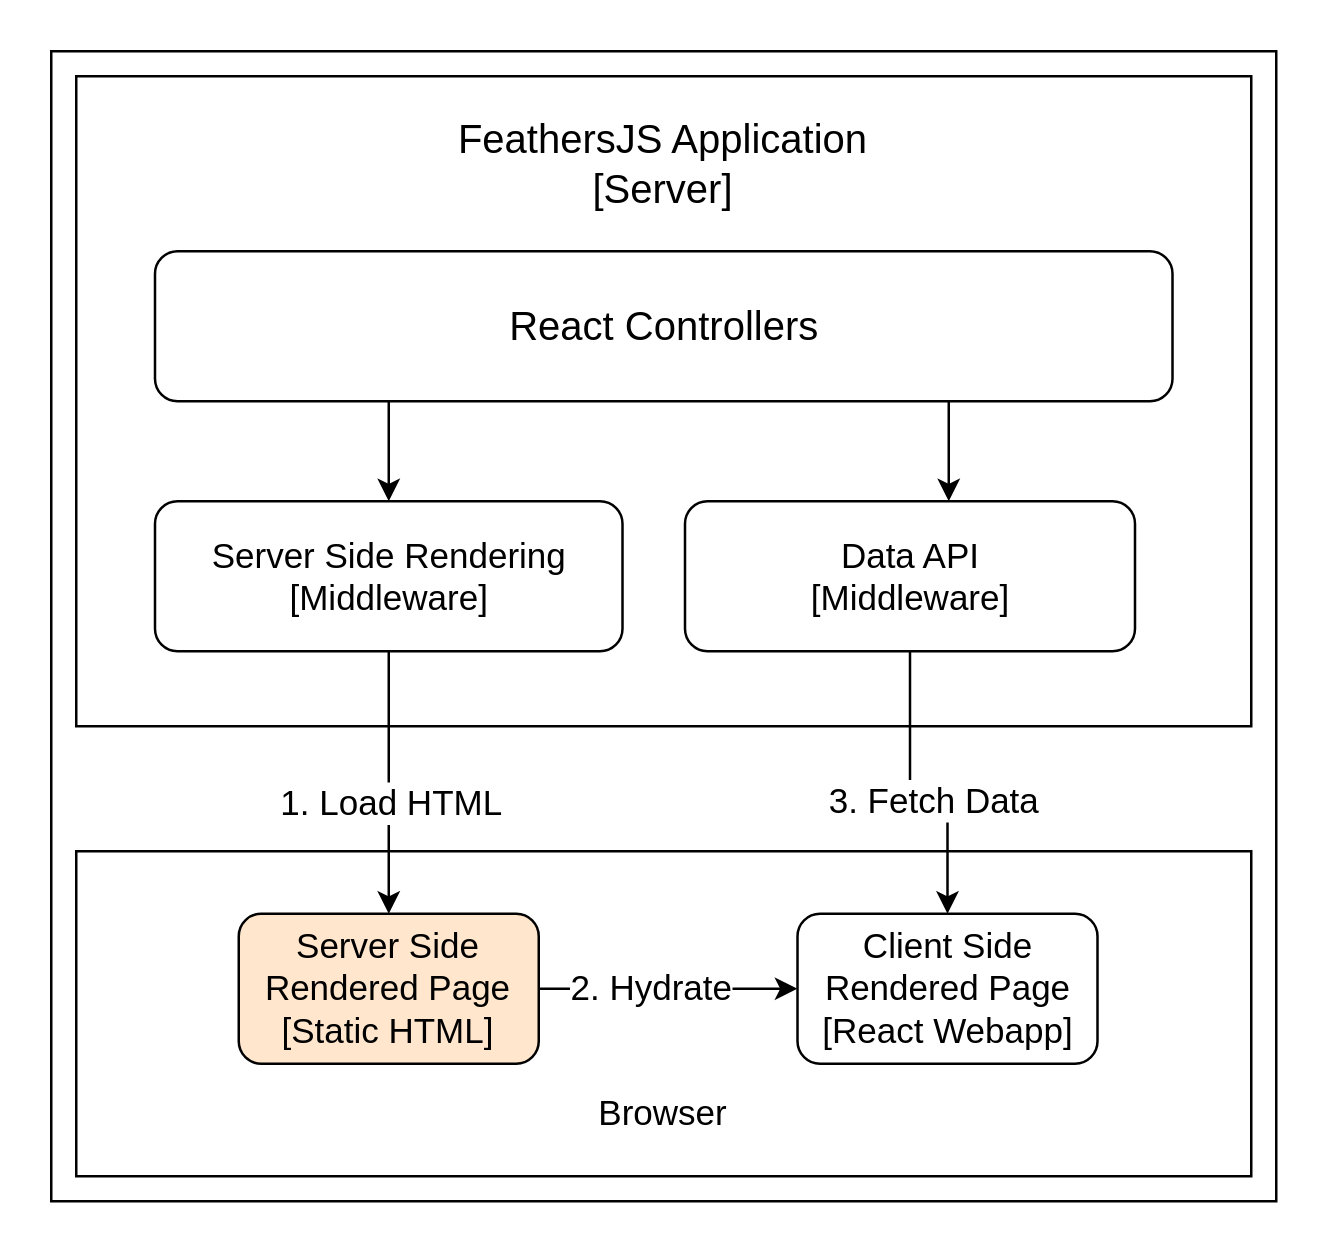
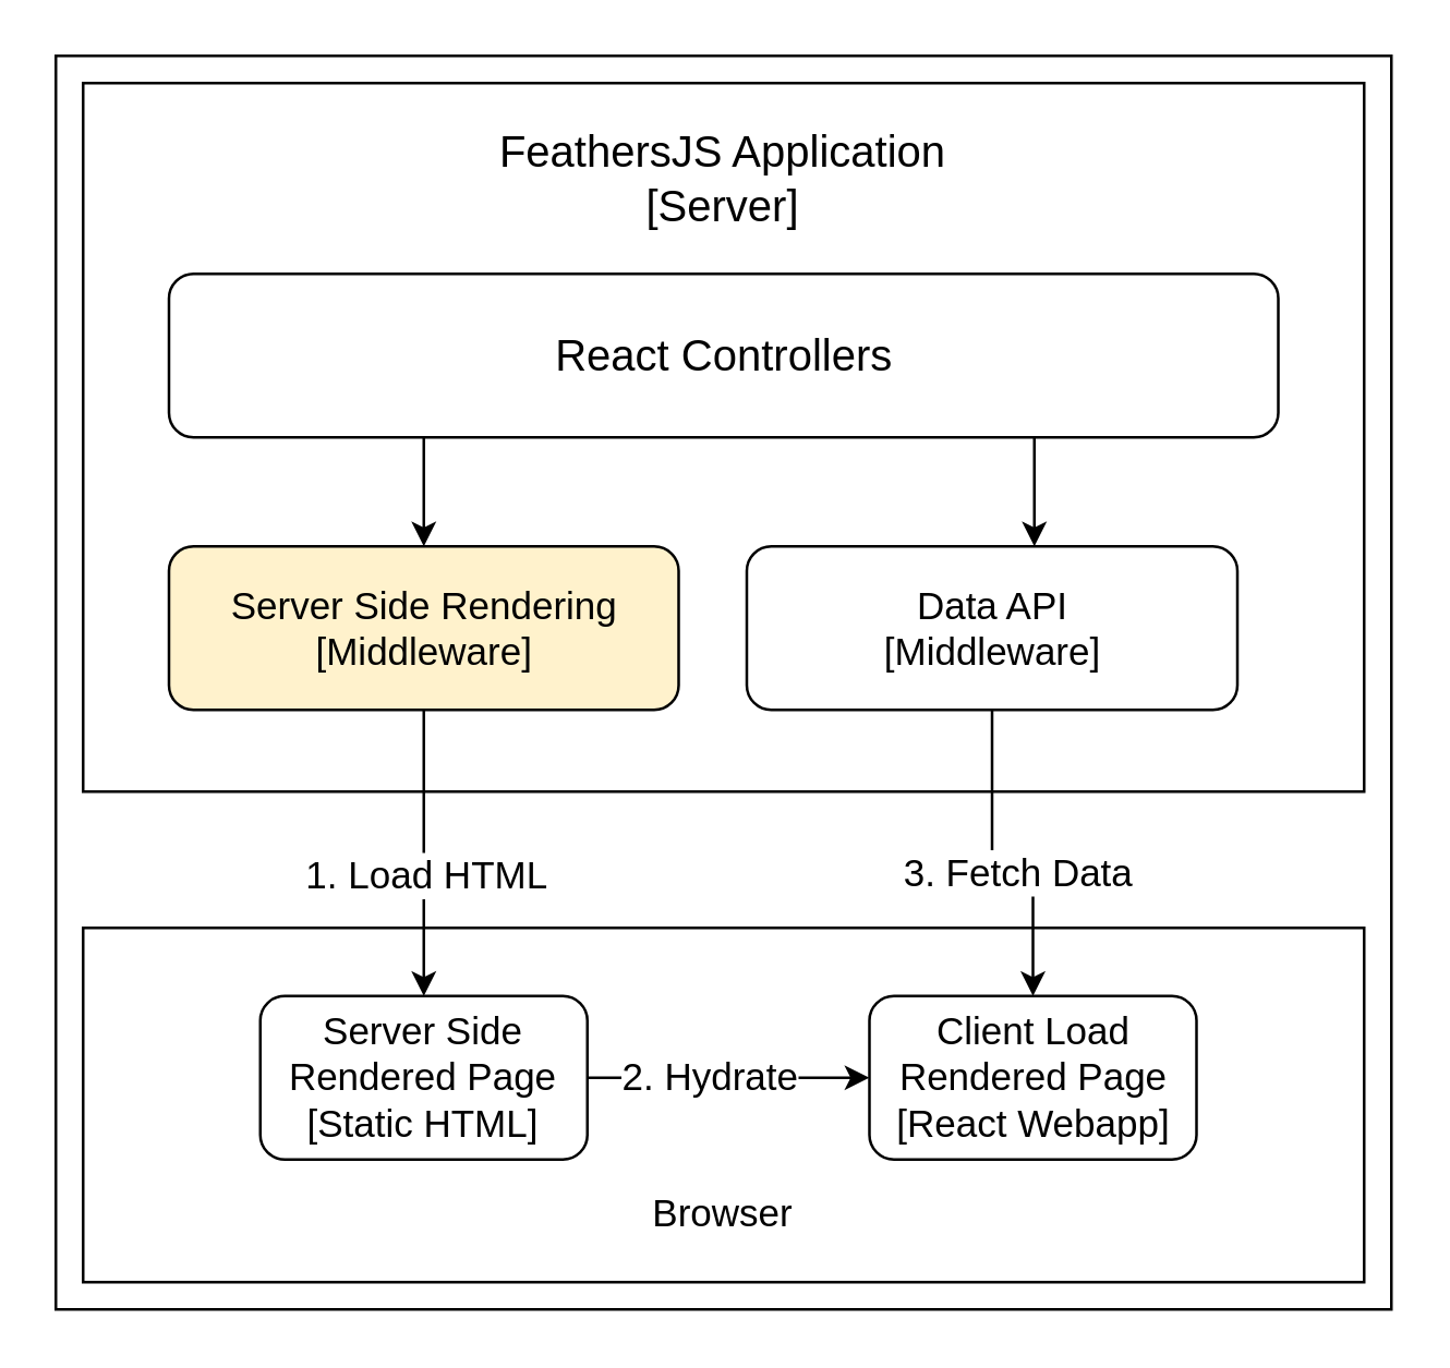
- <mxCell id="11" value="Server Side Rendering&lt;br&gt;[Middleware]" style="rounded=1;whiteSpace=wrap;html=1;fontSize=14;" parent="1" vertex="1"><mxGeometry x="61.5" y="200" width="187" height="60" as="geometry" /></mxCell>
+ <mxCell id="11" value="Server Side Rendering&lt;br&gt;[Middleware]" style="rounded=1;whiteSpace=wrap;html=1;fontSize=14;fillColor=#fff2cc;" parent="1" vertex="1"><mxGeometry x="61.5" y="200" width="187" height="60" as="geometry" /></mxCell>
- <mxCell id="17" value="Server Side Rendered Page&lt;br&gt;[Static HTML]" style="rounded=1;whiteSpace=wrap;html=1;fontSize=14;fillColor=#ffe6cc;" parent="1" vertex="1"><mxGeometry x="95" y="365" width="120" height="60" as="geometry" /></mxCell>
+ <mxCell id="17" value="Server Side Rendered Page&lt;br&gt;[Static HTML]" style="rounded=1;whiteSpace=wrap;html=1;fontSize=14;" parent="1" vertex="1"><mxGeometry x="95" y="365" width="120" height="60" as="geometry" /></mxCell>
- <mxCell id="18" value="Client Side Rendered Page&lt;br&gt;[React Webapp]" style="whiteSpace=wrap;html=1;fontSize=14;rounded=1;" parent="1" vertex="1"><mxGeometry x="318.5" y="365" width="120" height="60" as="geometry" /></mxCell>
+ <mxCell id="18" value="Client Load Rendered Page&lt;br&gt;[React Webapp]" style="whiteSpace=wrap;html=1;fontSize=14;rounded=1;" parent="1" vertex="1"><mxGeometry x="318.5" y="365" width="120" height="60" as="geometry" /></mxCell>
